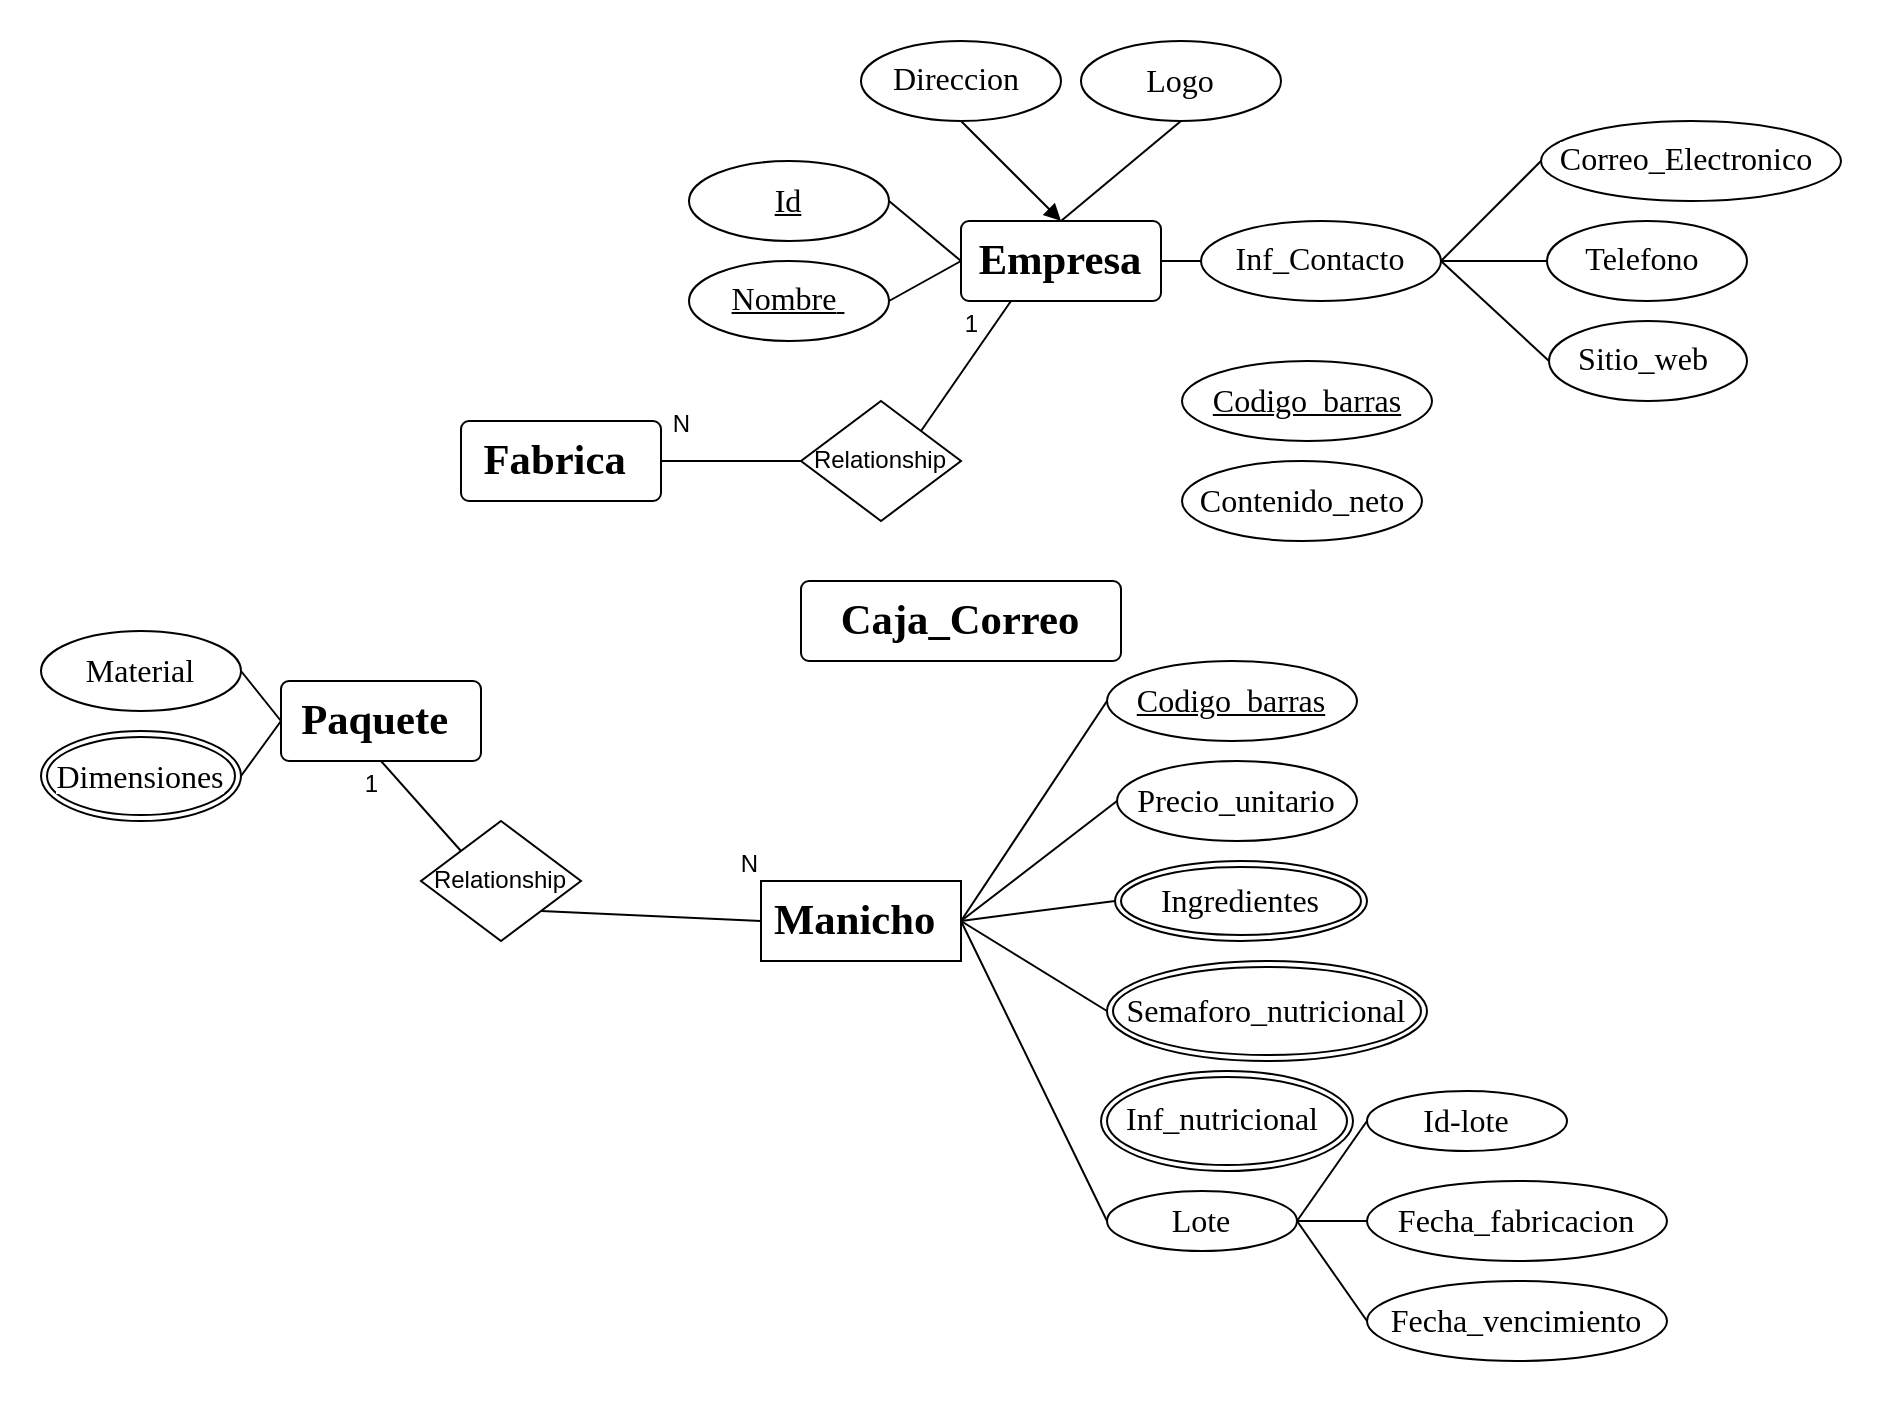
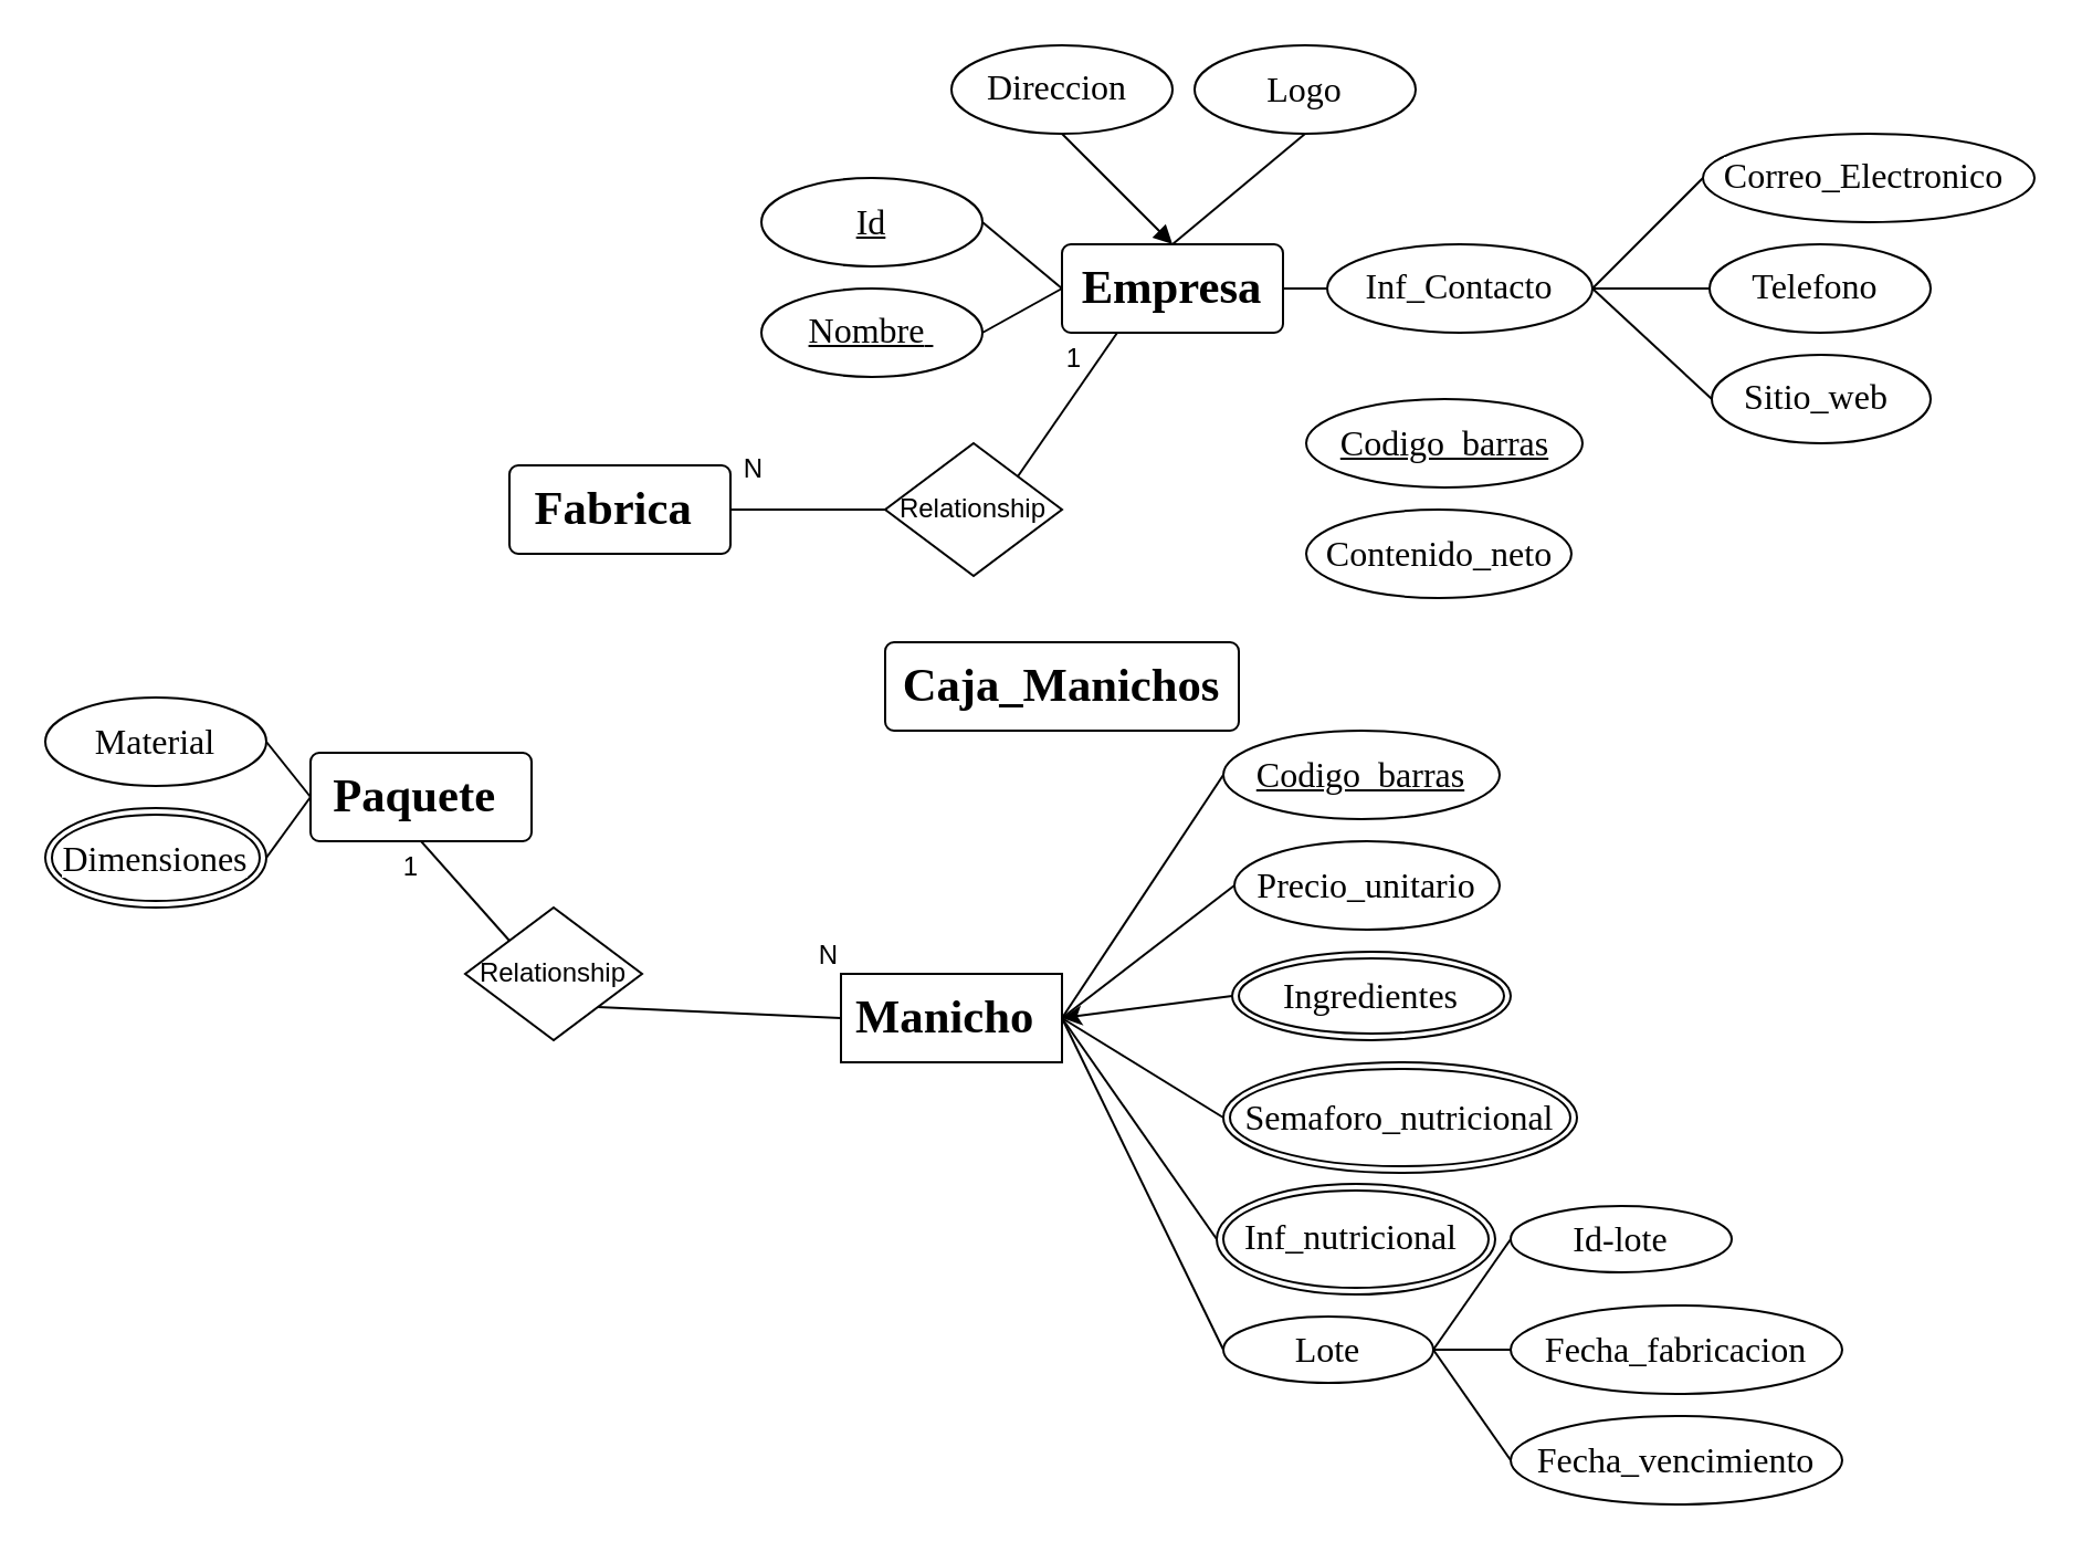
- <mxCell id="52" value="&lt;div style=&quot;text-align: left;&quot;&gt;&lt;font face=&quot;Times New Roman, Times New Roman_EmbeddedFont, Times New Roman_MSFontService, serif&quot;&gt;&lt;span style=&quot;font-size: 21.333px; font-variant-ligatures: none; white-space-collapse: preserve; background-color: rgb(255, 255, 255);&quot;&gt;&lt;b&gt;Caja_Correo&lt;/b&gt;&lt;/span&gt;&lt;/font&gt;&lt;/div&gt;" style="rounded=1;arcSize=10;whiteSpace=wrap;html=1;align=center;" vertex="1" parent="1"><mxGeometry x="400" y="290" width="160" height="40" as="geometry" /></mxCell>
+ <mxCell id="52" value="&lt;div style=&quot;text-align: left;&quot;&gt;&lt;font face=&quot;Times New Roman, Times New Roman_EmbeddedFont, Times New Roman_MSFontService, serif&quot;&gt;&lt;span style=&quot;font-size: 21.333px; font-variant-ligatures: none; white-space-collapse: preserve; background-color: rgb(255, 255, 255);&quot;&gt;&lt;b&gt;Caja_Manichos&lt;/b&gt;&lt;/span&gt;&lt;/font&gt;&lt;/div&gt;" style="rounded=1;arcSize=10;whiteSpace=wrap;html=1;align=center;" vertex="1" parent="1"><mxGeometry x="400" y="290" width="160" height="40" as="geometry" /></mxCell>
- <mxCell id="45" value="" style="endArrow=none;html=1;rounded=0;exitX=0;exitY=0.5;exitDx=0;exitDy=0;entryX=1;entryY=0.5;entryDx=0;entryDy=0;" edge="1" parent="1" source="41" target="2"><mxGeometry relative="1" as="geometry"><mxPoint x="568" y="410" as="sourcePoint" /><mxPoint x="480" y="500" as="targetPoint" /><Array as="points" /></mxGeometry></mxCell>
+ <mxCell id="45" value="" style="endArrow=classic;html=1;rounded=0;exitX=0;exitY=0.5;exitDx=0;exitDy=0;entryX=1;entryY=0.5;entryDx=0;entryDy=0;" edge="1" parent="1" source="41" target="2"><mxGeometry relative="1" as="geometry"><mxPoint x="568" y="410" as="sourcePoint" /><mxPoint x="480" y="500" as="targetPoint" /><Array as="points" /></mxGeometry></mxCell>
+ <mxCell id="47" value="" style="endArrow=none;html=1;rounded=0;exitX=0;exitY=0.5;exitDx=0;exitDy=0;entryX=1;entryY=0.5;entryDx=0;entryDy=0;" edge="1" parent="1" source="40" target="2"><mxGeometry relative="1" as="geometry"><mxPoint x="563" y="515" as="sourcePoint" /><mxPoint x="490" y="515" as="targetPoint" /><Array as="points" /></mxGeometry></mxCell>
